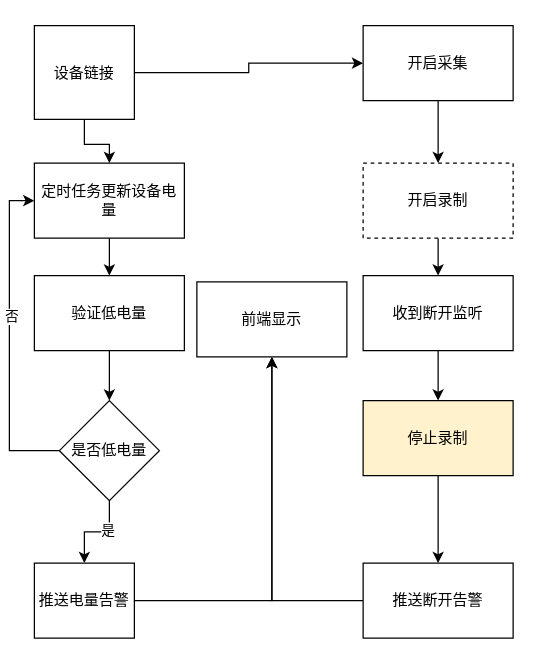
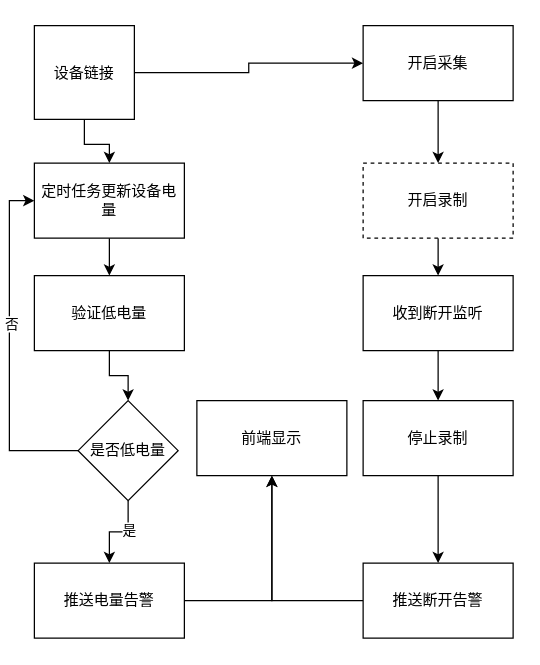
- <mxCell id="26" value="前端显示" style="whiteSpace=wrap;html=1;rounded=0;" vertex="1" parent="1"><mxGeometry x="150" y="225" width="120" height="60" as="geometry" /></mxCell>
+ <mxCell id="26" value="前端显示" style="whiteSpace=wrap;html=1;rounded=0;" vertex="1" parent="1"><mxGeometry x="150" y="320" width="120" height="60" as="geometry" /></mxCell>
- <mxCell id="23" value="停止录制" style="whiteSpace=wrap;html=1;rounded=0;fillColor=#fff2cc;" vertex="1" parent="1"><mxGeometry x="283" y="320" width="120" height="60" as="geometry" /></mxCell>
+ <mxCell id="23" value="停止录制" style="whiteSpace=wrap;html=1;rounded=0;" vertex="1" parent="1"><mxGeometry x="283" y="320" width="120" height="60" as="geometry" /></mxCell>
- <mxCell id="13" value="是否低电量" style="rhombus;whiteSpace=wrap;html=1;rounded=0;" vertex="1" parent="1"><mxGeometry x="40" y="320" width="80" height="80" as="geometry" /></mxCell>
+ <mxCell id="13" value="是否低电量" style="rhombus;whiteSpace=wrap;html=1;rounded=0;" vertex="1" parent="1"><mxGeometry x="55" y="320" width="80" height="80" as="geometry" /></mxCell>
- <mxCell id="15" value="推送电量告警" style="whiteSpace=wrap;html=1;rounded=0;" vertex="1" parent="1"><mxGeometry x="20" y="450" width="80" height="60" as="geometry" /></mxCell>
+ <mxCell id="15" value="推送电量告警" style="whiteSpace=wrap;html=1;rounded=0;" vertex="1" parent="1"><mxGeometry x="20" y="450" width="120" height="60" as="geometry" /></mxCell>
